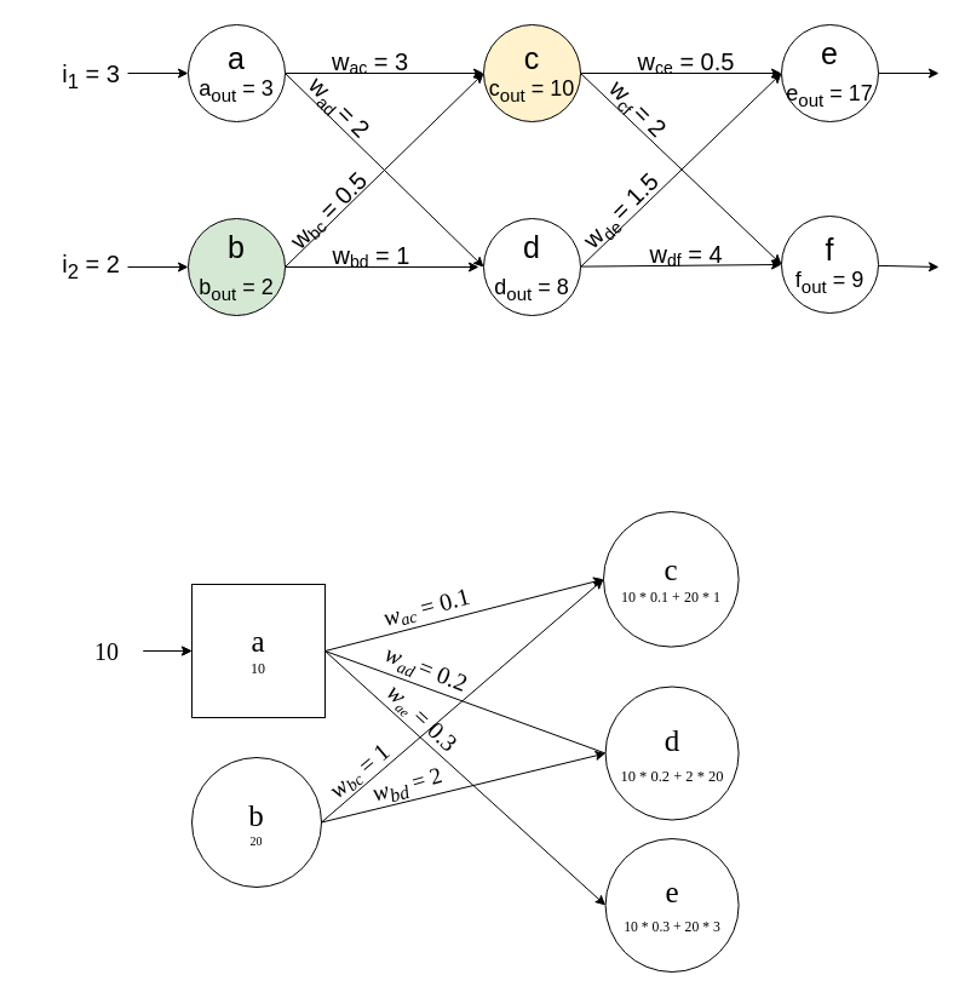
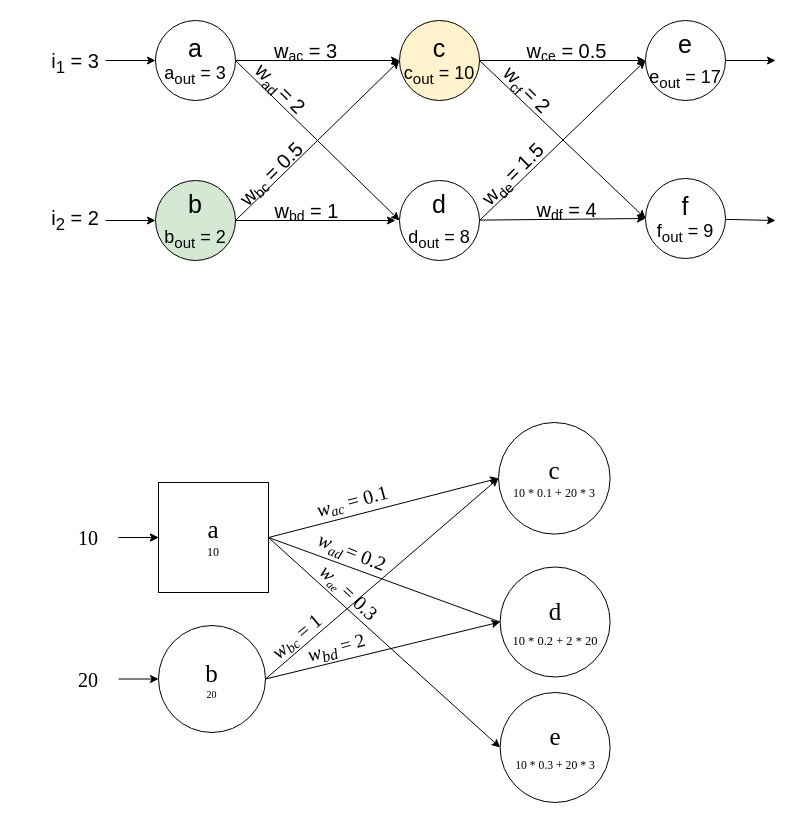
- <mxCell id="46" value="&lt;div style=&quot;font-size: 15px;&quot;&gt;&lt;font style=&quot;font-size: 25px;&quot;&gt;c&lt;/font&gt;&lt;font style=&quot;font-size: 15px;&quot;&gt;&lt;br&gt;&lt;/font&gt;&lt;/div&gt;&lt;div style=&quot;&quot;&gt;&lt;font style=&quot;font-size: 12px;&quot;&gt;10 * 0.1 + 20 * 1&lt;br&gt;&lt;/font&gt;&lt;/div&gt;" style="ellipse;whiteSpace=wrap;html=1;aspect=fixed;fontFamily=EB Garamont;fontSource=https%3A%2F%2Ffonts.googleapis.com%2Fcss%3Ffamily%3DEB%2BGaramont;" vertex="1" parent="1"><mxGeometry x="498" y="422" width="111.6" height="111.6" as="geometry" /></mxCell>
+ <mxCell id="46" value="&lt;div style=&quot;font-size: 15px;&quot;&gt;&lt;font style=&quot;font-size: 25px;&quot;&gt;c&lt;/font&gt;&lt;font style=&quot;font-size: 15px;&quot;&gt;&lt;br&gt;&lt;/font&gt;&lt;/div&gt;&lt;div style=&quot;&quot;&gt;&lt;font style=&quot;font-size: 12px;&quot;&gt;10 * 0.1 + 20 * 3&lt;br&gt;&lt;/font&gt;&lt;/div&gt;" style="ellipse;whiteSpace=wrap;html=1;aspect=fixed;fontFamily=EB Garamont;fontSource=https%3A%2F%2Ffonts.googleapis.com%2Fcss%3Ffamily%3DEB%2BGaramont;" vertex="1" parent="1"><mxGeometry x="498" y="422" width="111.6" height="111.6" as="geometry" /></mxCell>
+ <mxCell id="52" value="&lt;div&gt;&lt;font style=&quot;font-size: 20px;&quot;&gt;20&lt;/font&gt;&lt;/div&gt;" style="whiteSpace=wrap;html=1;labelBackgroundColor=none;fontSize=14;fillColor=none;strokeColor=none;fontFamily=EB Garamont;fontSource=https%3A%2F%2Ffonts.googleapis.com%2Fcss%3Ffamily%3DEB%2BGaramont;" vertex="1" parent="1"><mxGeometry x="58" y="653.5" width="60" height="50" as="geometry" /></mxCell>
+ <mxCell id="51" value="" style="edgeStyle=none;rounded=0;orthogonalLoop=1;jettySize=auto;html=1;fontSize=20;fontFamily=EB Garamont;fontSource=https%3A%2F%2Ffonts.googleapis.com%2Fcss%3Ffamily%3DEB%2BGaramont;" edge="1" parent="1" source="52" target="37"><mxGeometry relative="1" as="geometry" /></mxCell>
